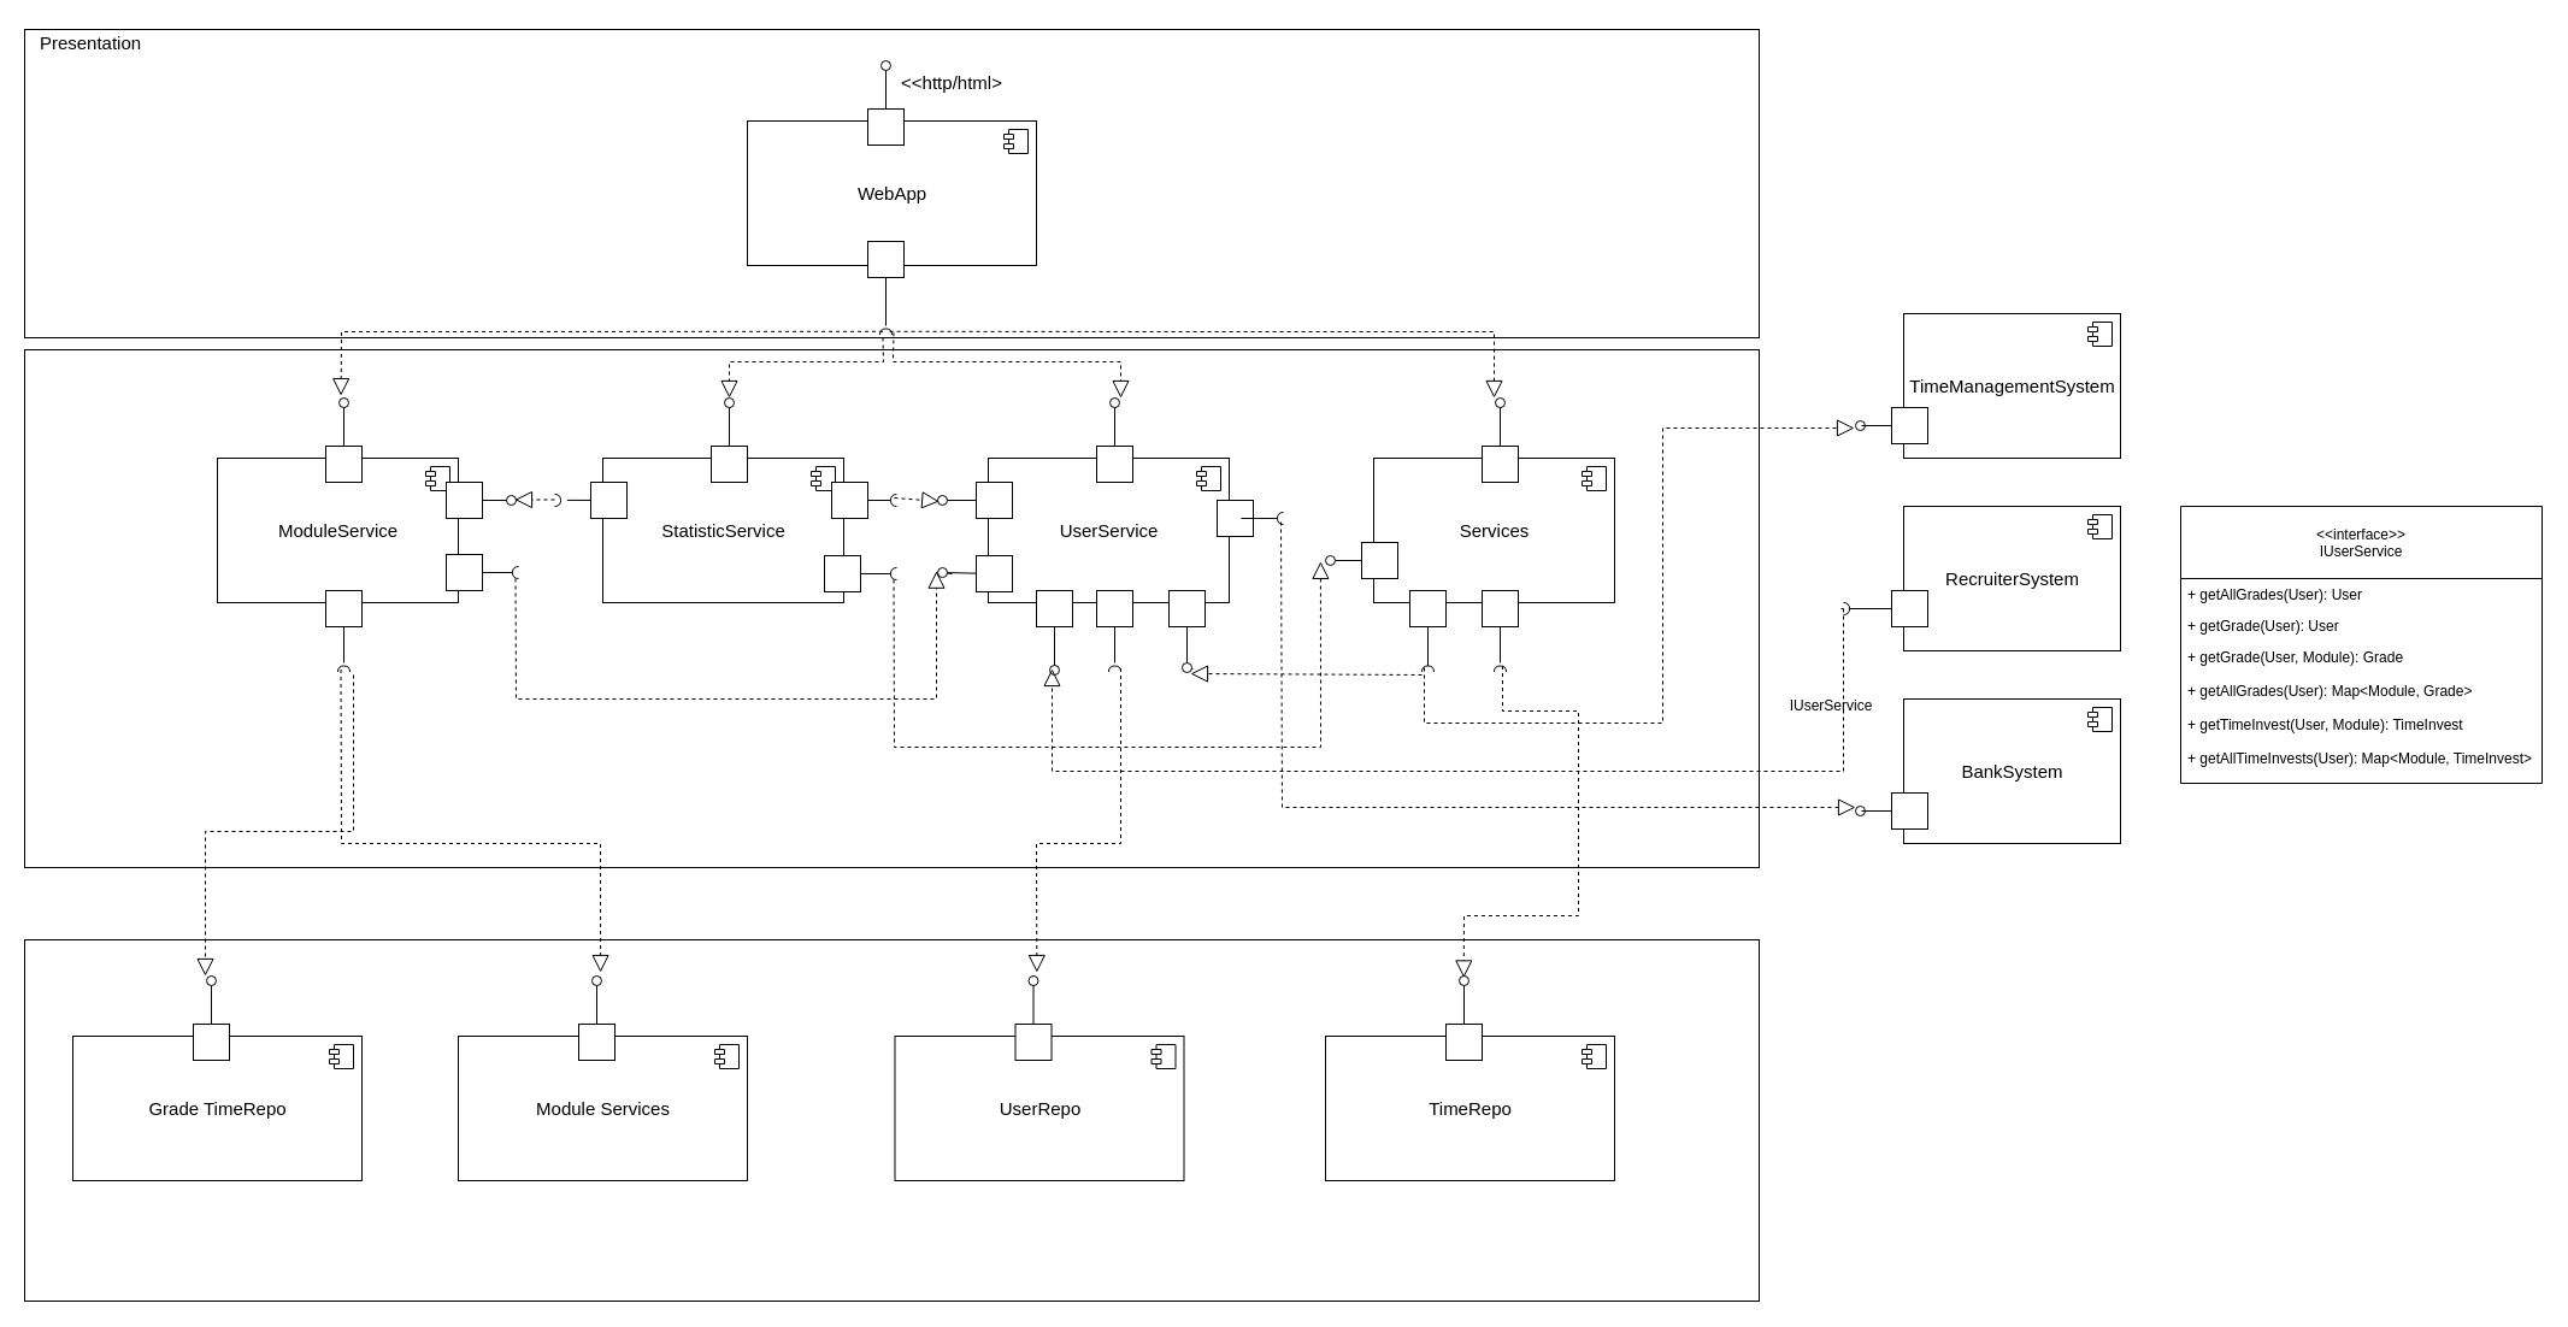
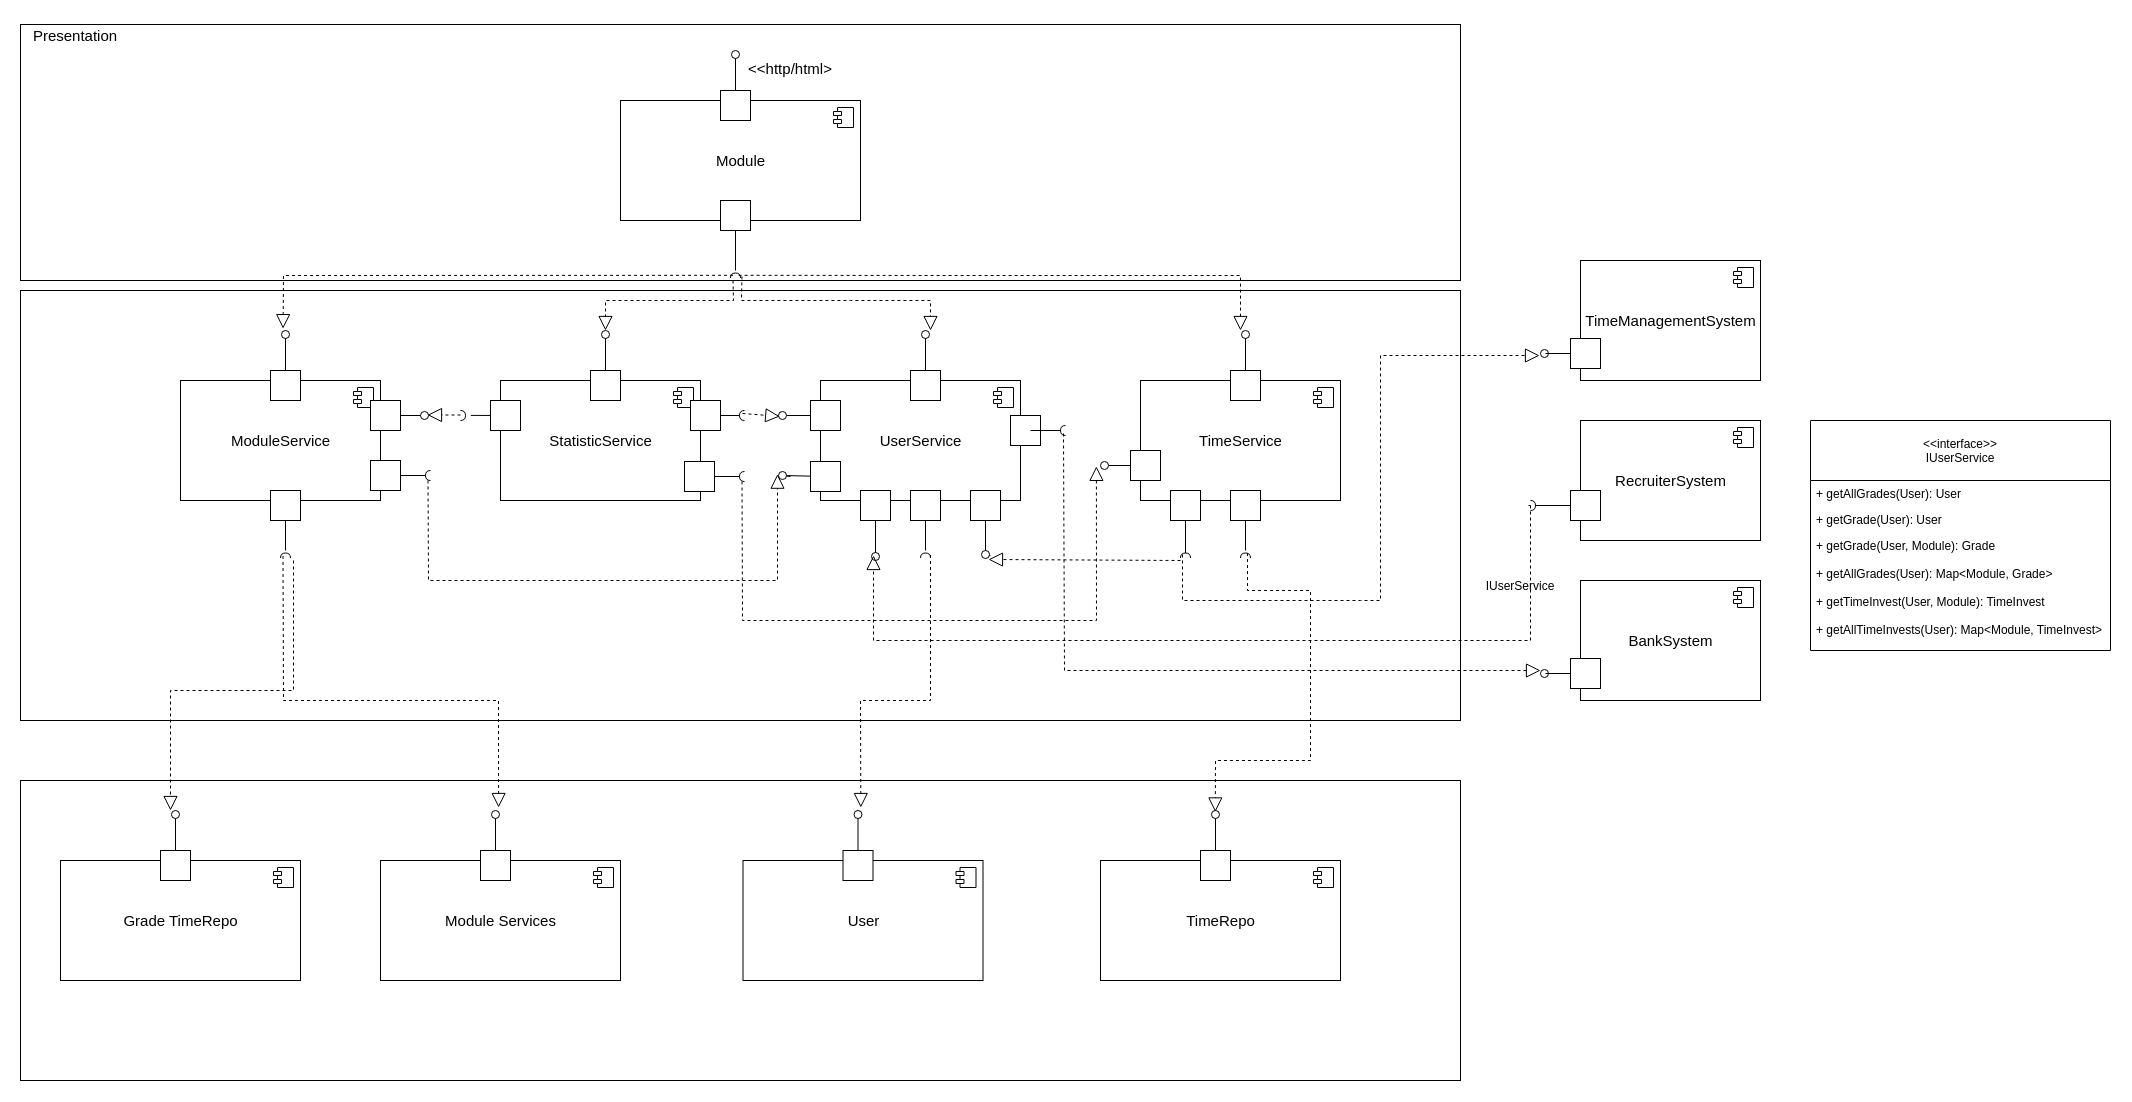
- <mxCell id="5" value="&lt;font style=&quot;font-size: 15px&quot;&gt;WebApp&lt;/font&gt;" style="html=1;dropTarget=0;" parent="1" vertex="1"><mxGeometry x="620" y="100" width="240" height="120" as="geometry" /></mxCell>
+ <mxCell id="5" value="&lt;font style=&quot;font-size: 15px&quot;&gt;Module&lt;/font&gt;" style="html=1;dropTarget=0;" parent="1" vertex="1"><mxGeometry x="620" y="100" width="240" height="120" as="geometry" /></mxCell>
- <mxCell id="38" value="Services" style="html=1;dropTarget=0;fontSize=15;" parent="1" vertex="1"><mxGeometry x="1140" y="380" width="200" height="120" as="geometry" /></mxCell>
+ <mxCell id="38" value="TimeService" style="html=1;dropTarget=0;fontSize=15;" parent="1" vertex="1"><mxGeometry x="1140" y="380" width="200" height="120" as="geometry" /></mxCell>
- <mxCell id="110" value="&lt;font style=&quot;font-size: 15px&quot;&gt;UserRepo&lt;/font&gt;" style="html=1;dropTarget=0;" parent="1" vertex="1"><mxGeometry x="742.5" y="860" width="240" height="120" as="geometry" /></mxCell>
+ <mxCell id="110" value="&lt;font style=&quot;font-size: 15px&quot;&gt;User&lt;/font&gt;" style="html=1;dropTarget=0;" parent="1" vertex="1"><mxGeometry x="742.5" y="860" width="240" height="120" as="geometry" /></mxCell>
